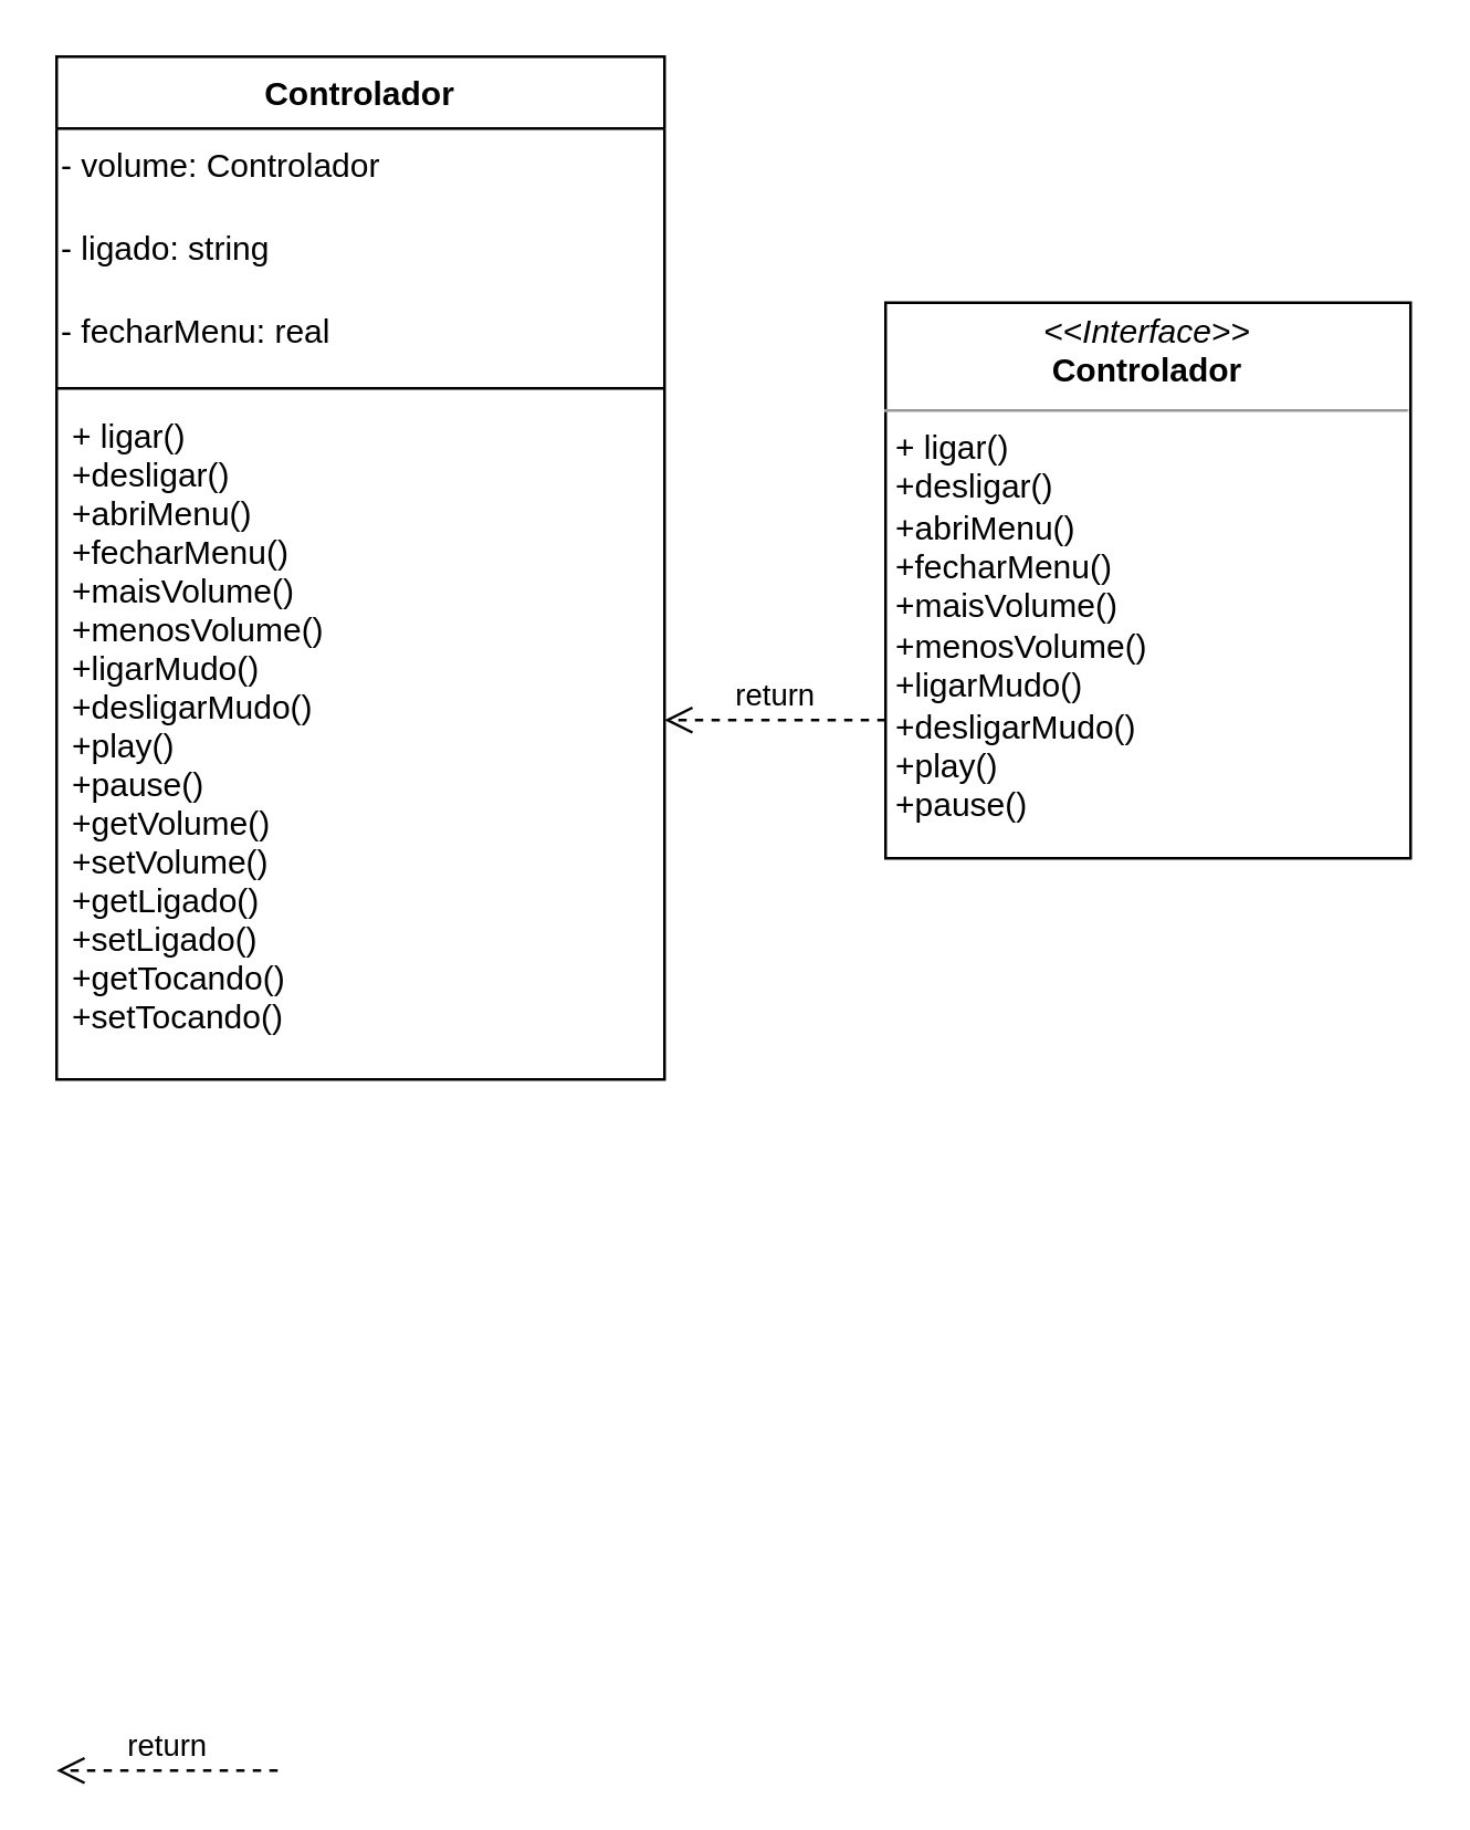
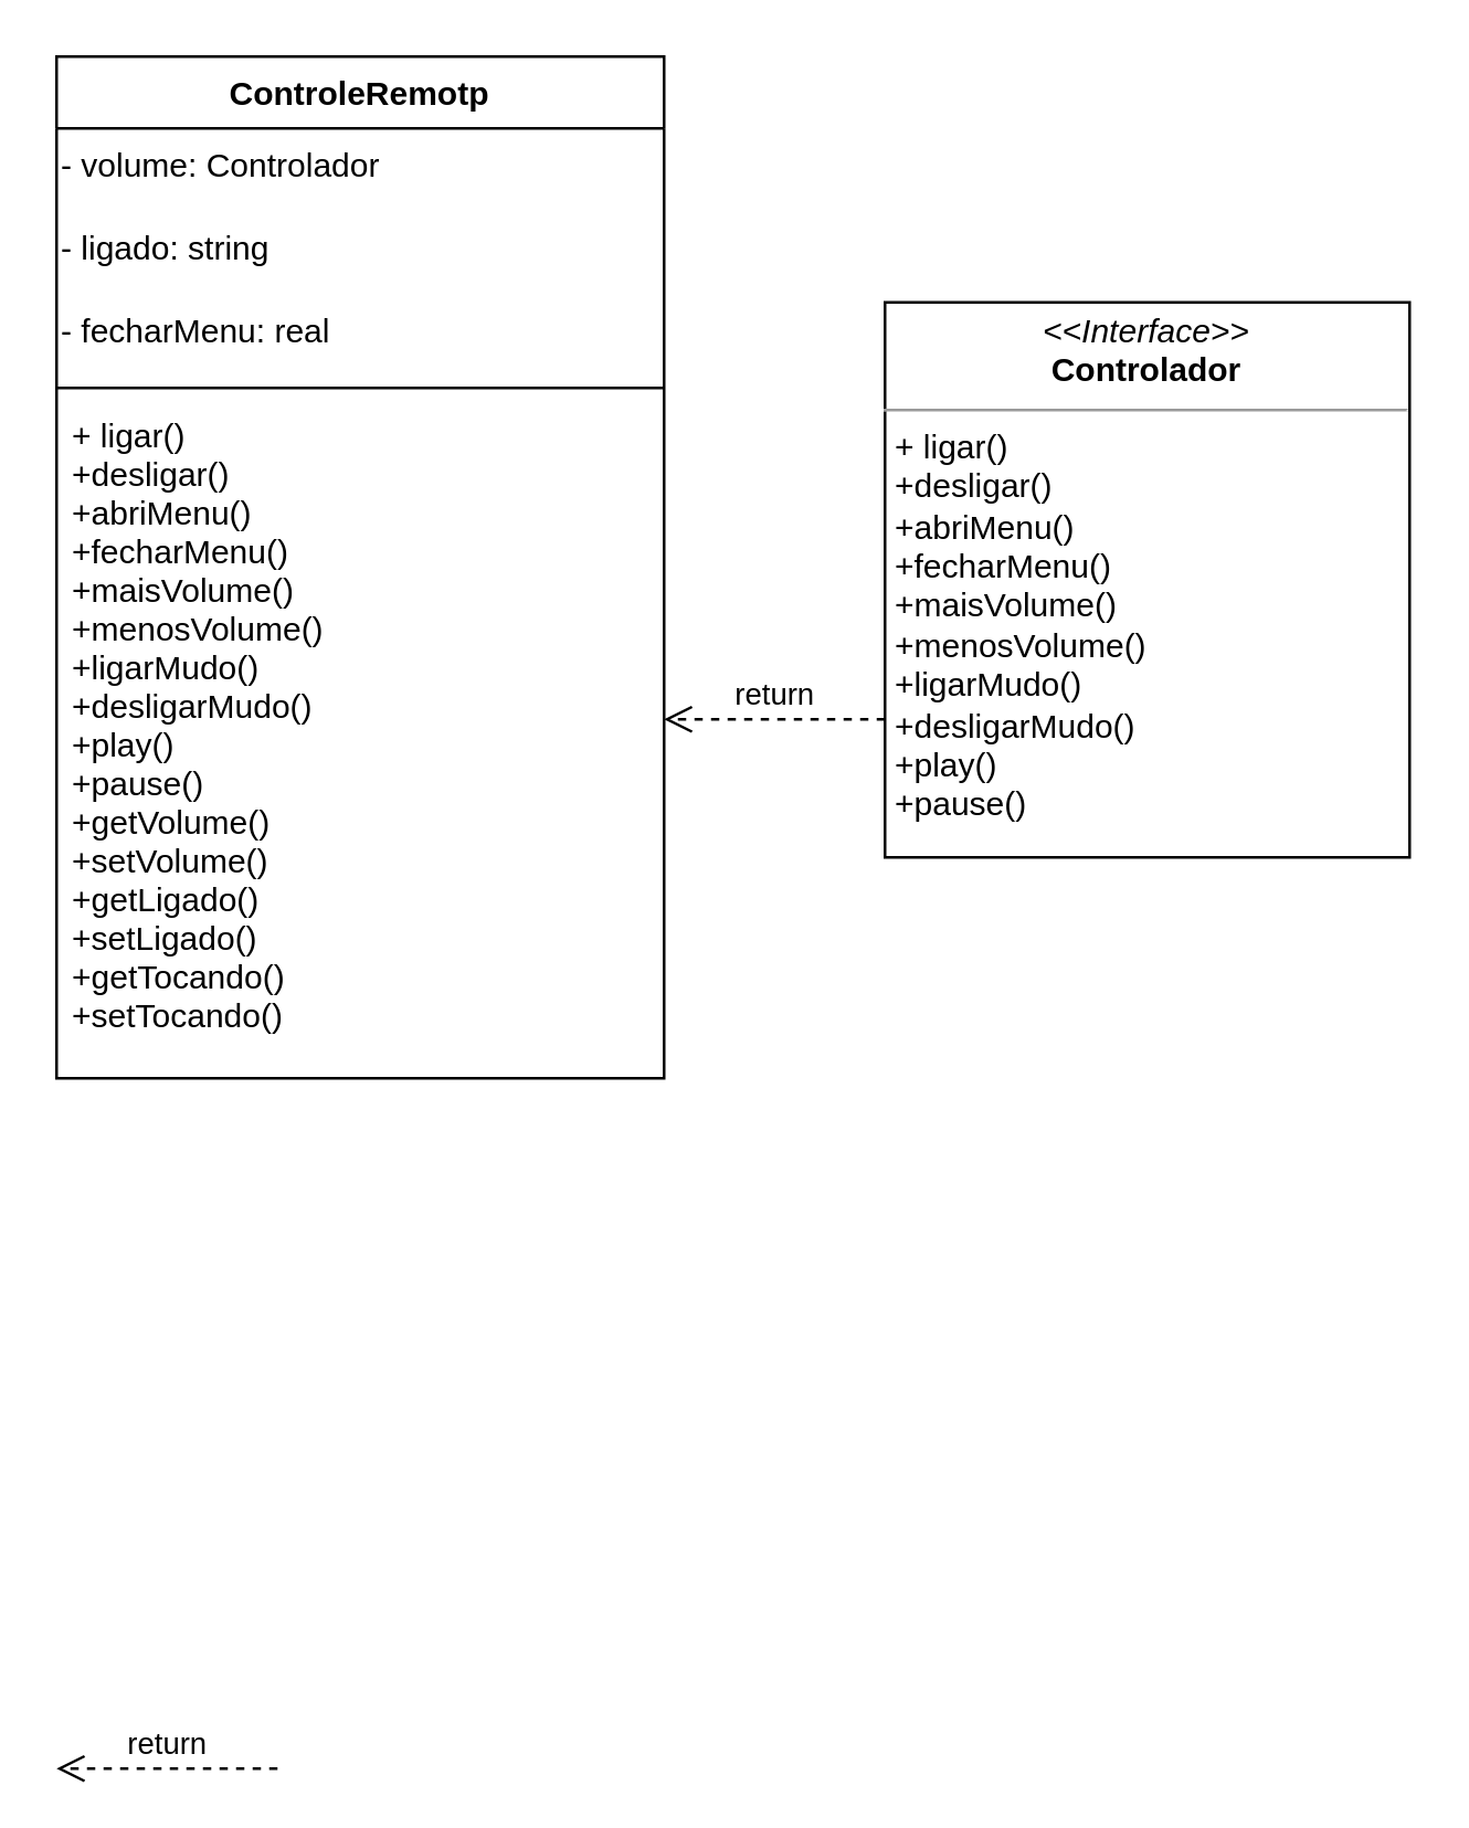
- <mxCell id="2" value="Controlador" style="swimlane;fontStyle=1;align=center;verticalAlign=top;childLayout=stackLayout;horizontal=1;startSize=26;horizontalStack=0;resizeParent=1;resizeParentMax=0;resizeLast=0;collapsible=1;marginBottom=0;" vertex="1" parent="1"><mxGeometry x="20" y="20" width="220" height="370" as="geometry" /></mxCell>
+ <mxCell id="2" value="ControleRemotp" style="swimlane;fontStyle=1;align=center;verticalAlign=top;childLayout=stackLayout;horizontal=1;startSize=26;horizontalStack=0;resizeParent=1;resizeParentMax=0;resizeLast=0;collapsible=1;marginBottom=0;" vertex="1" parent="1"><mxGeometry x="20" y="20" width="220" height="370" as="geometry" /></mxCell>
